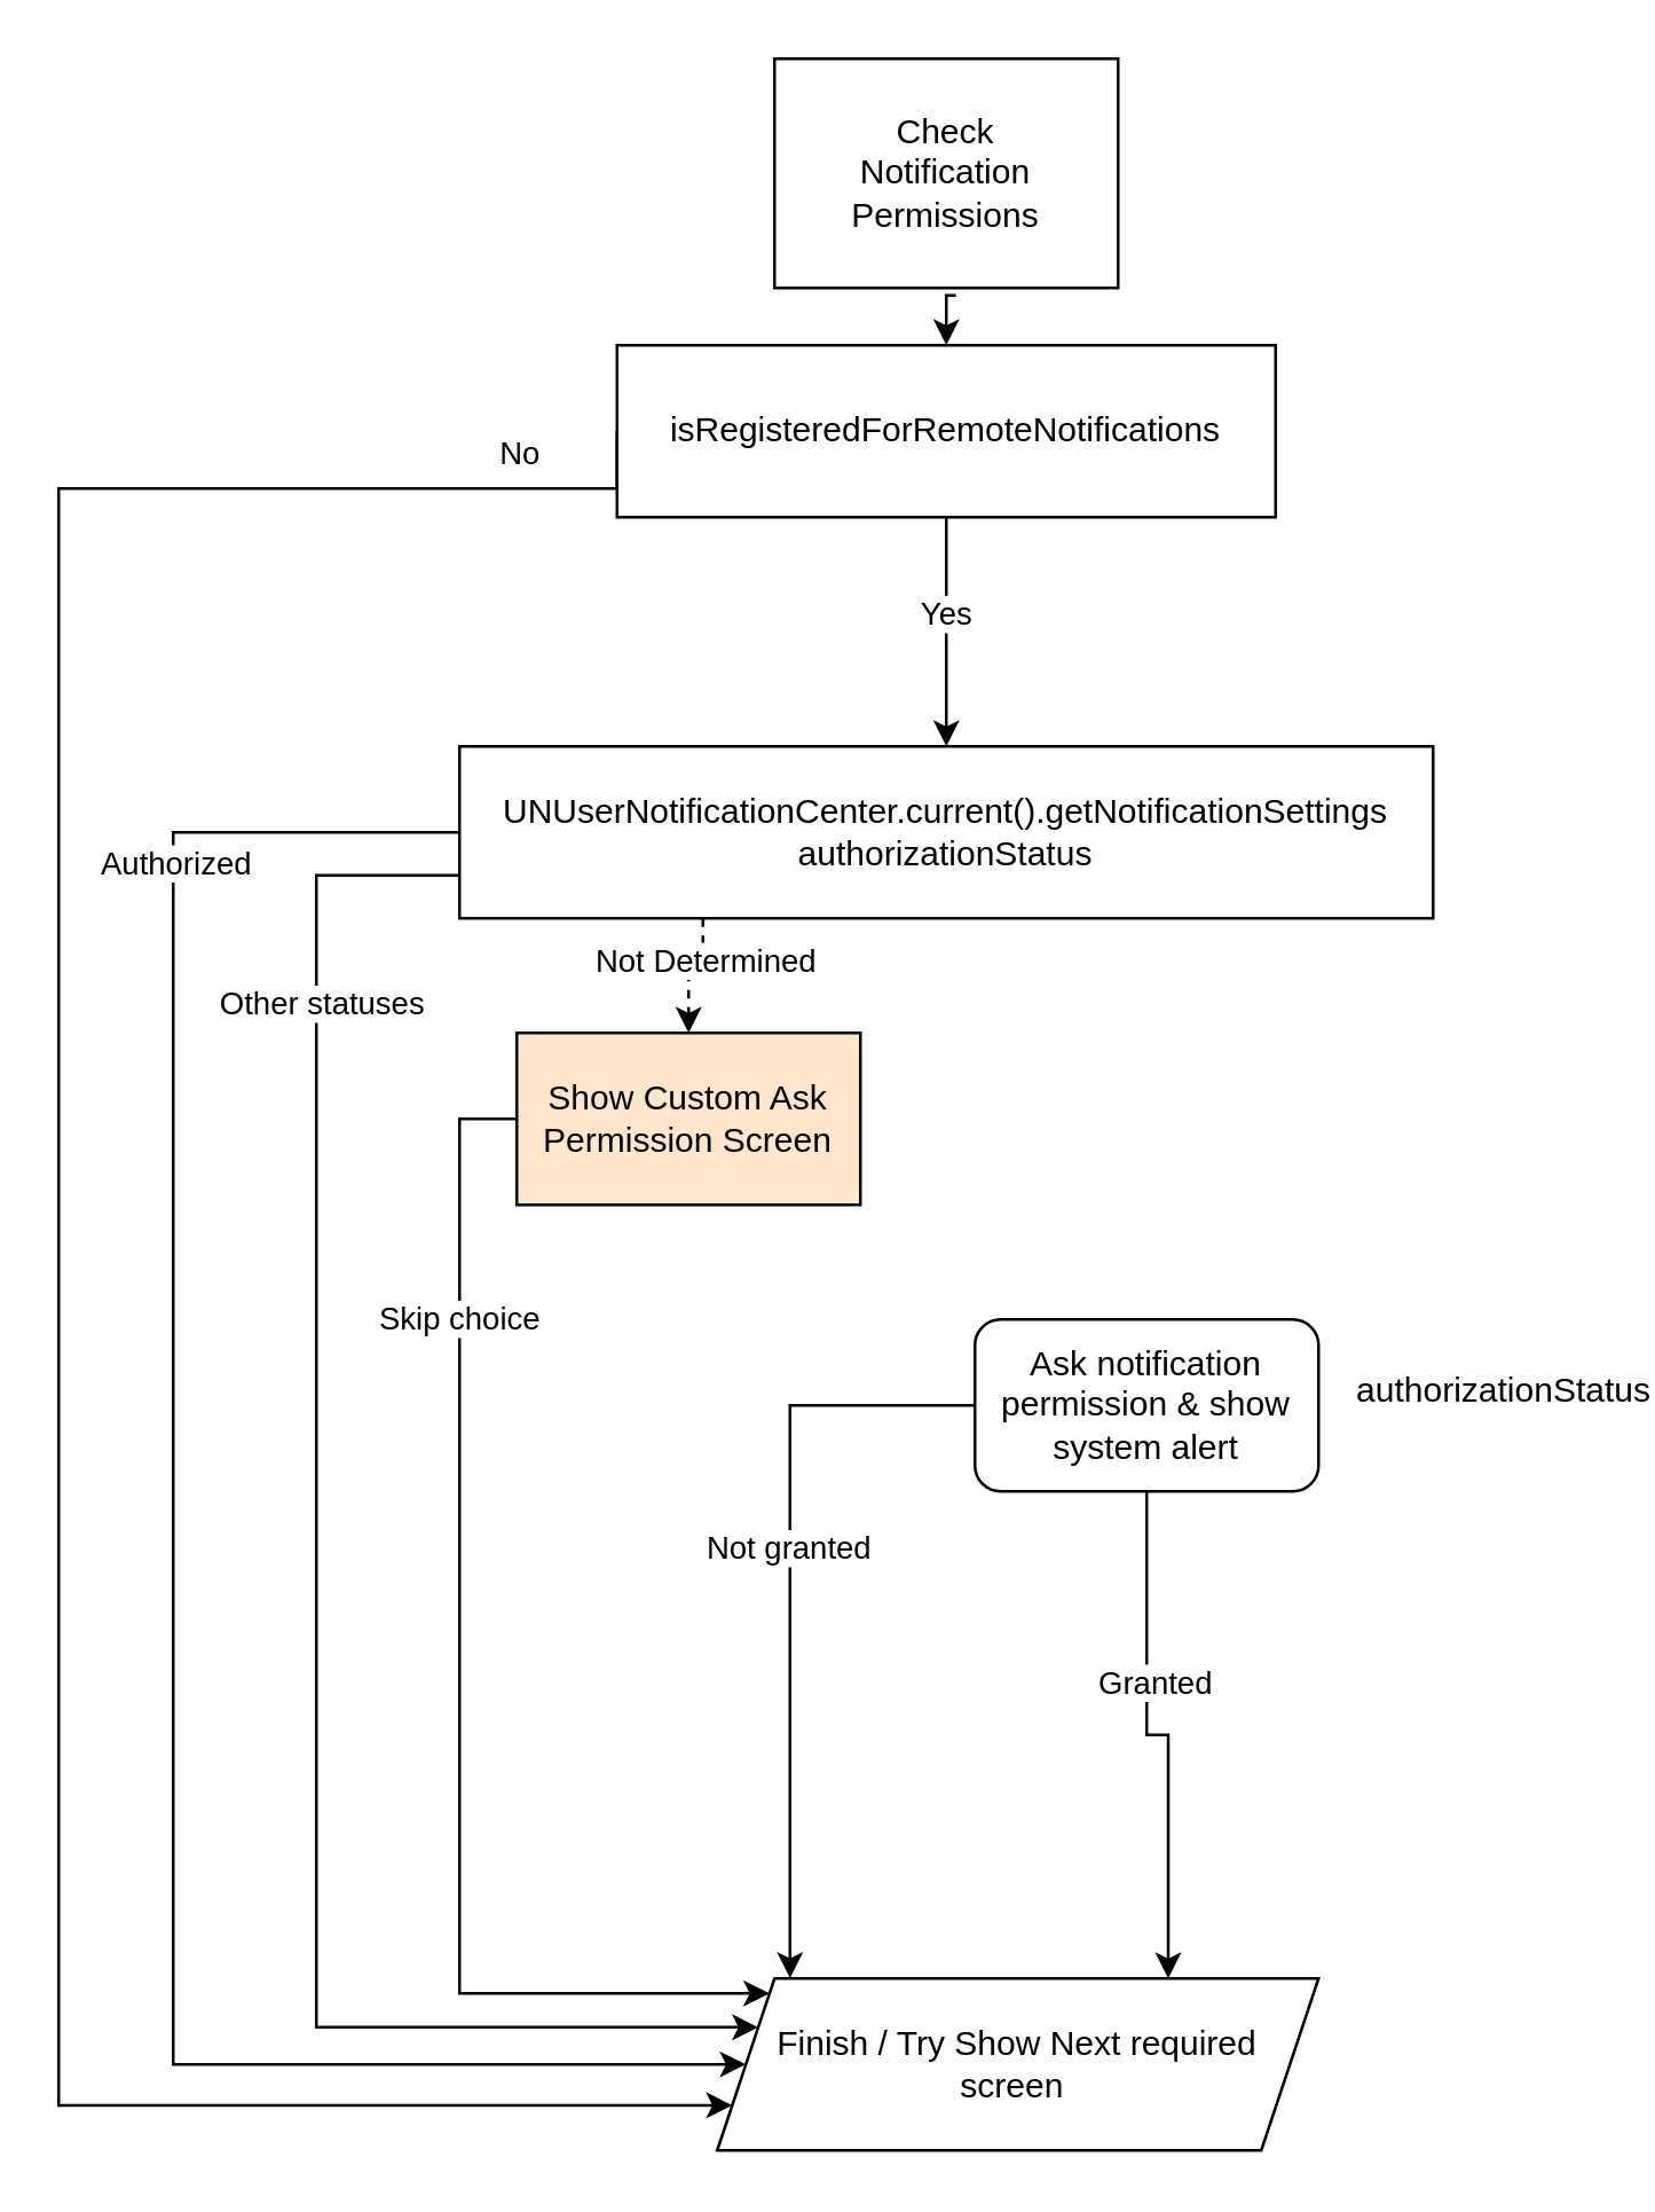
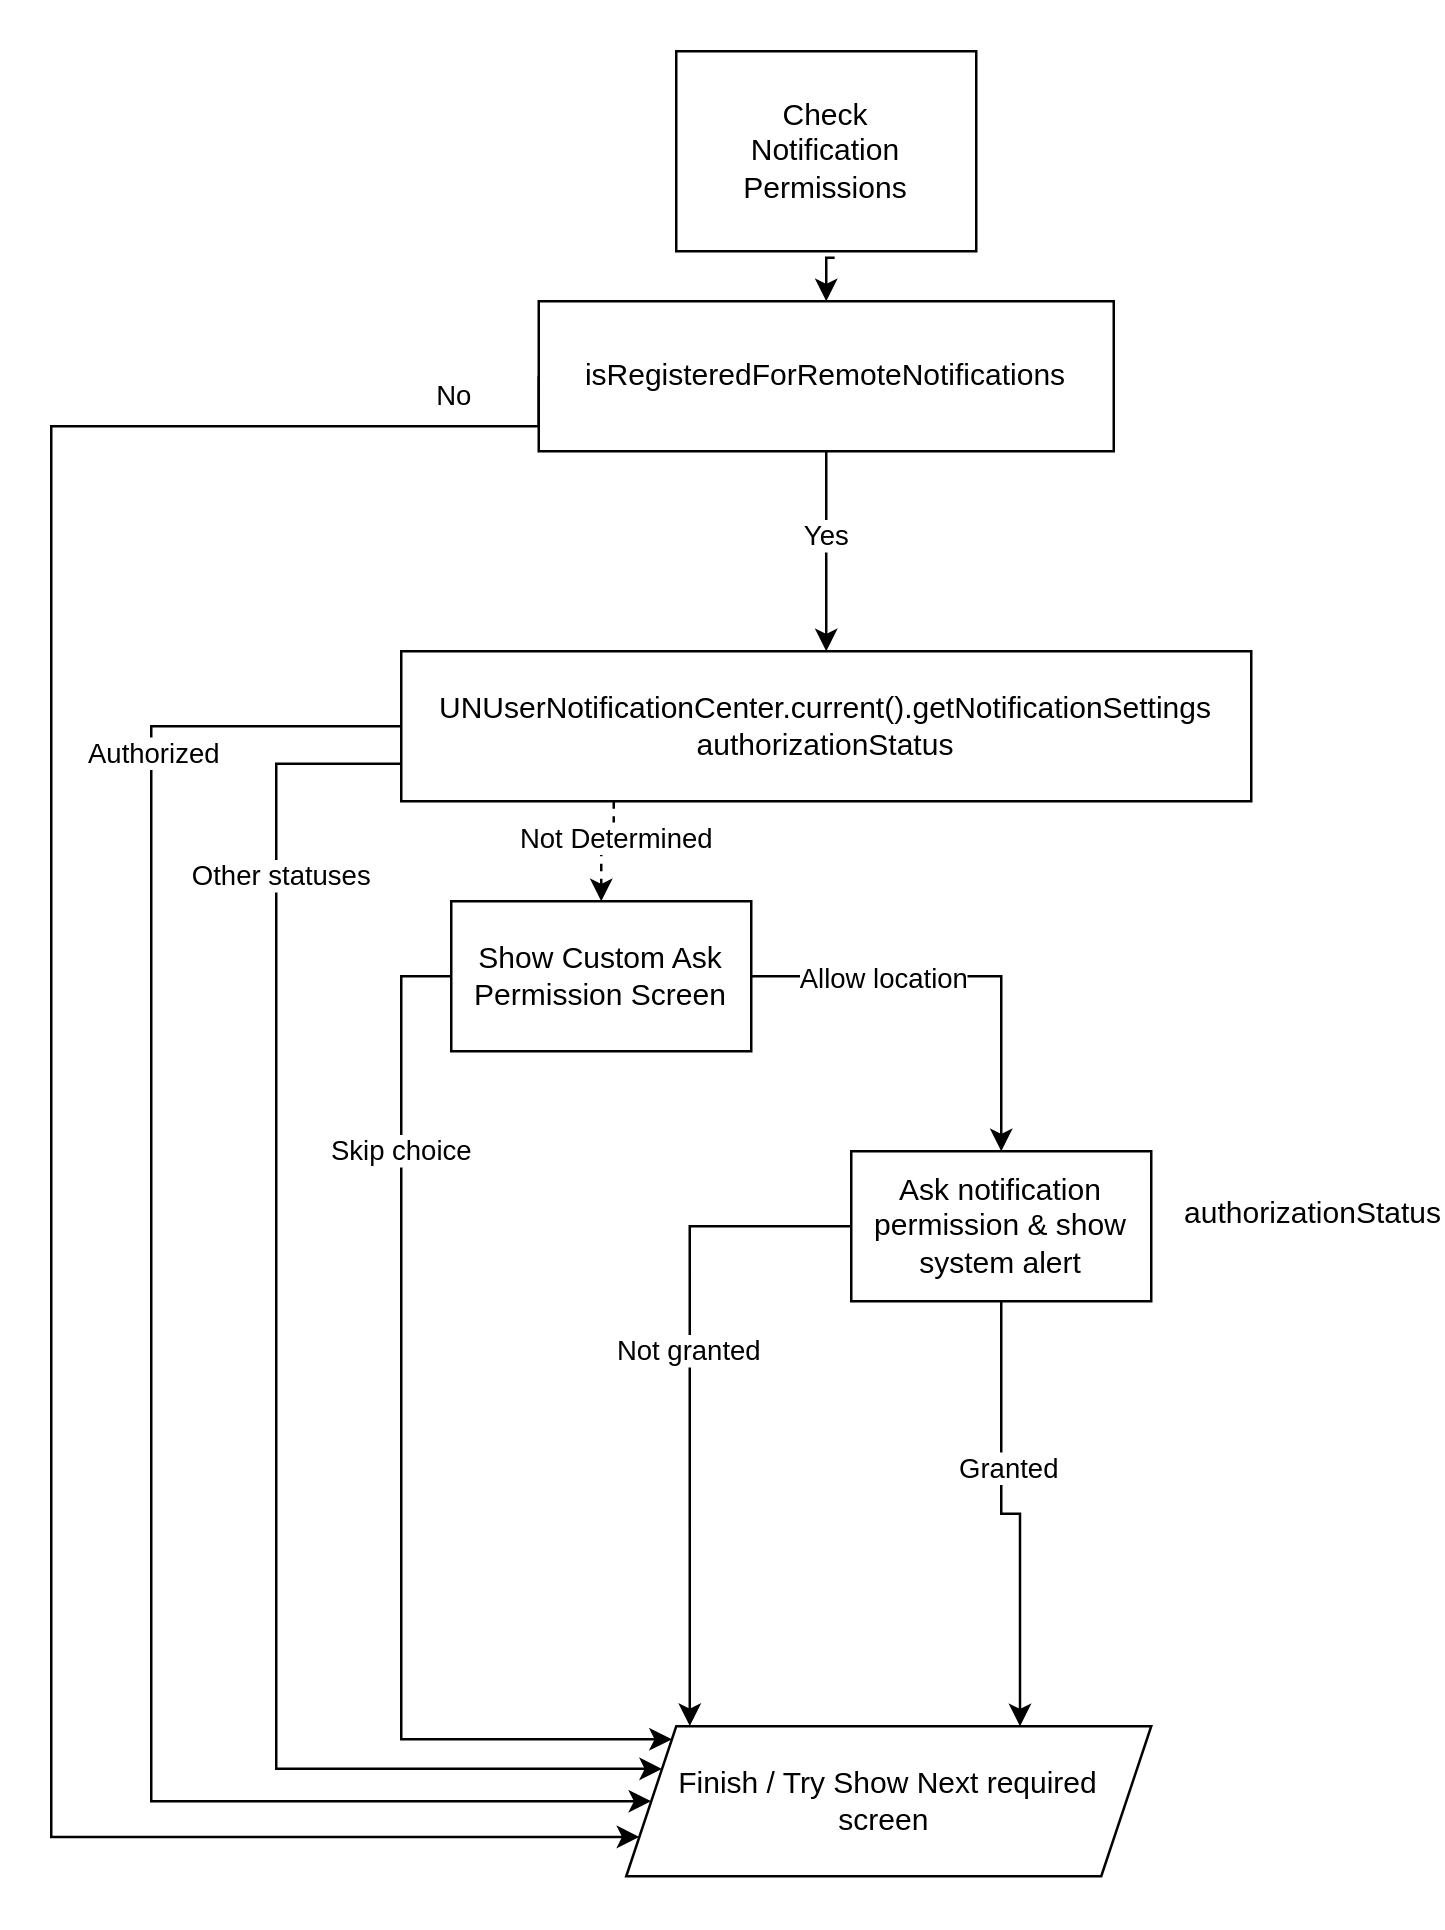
- <mxCell id="20" value="Show Custom Ask Permission Screen" style="rounded=0;whiteSpace=wrap;html=1;fillColor=#ffe6cc;" vertex="1" parent="1"><mxGeometry x="180" y="360" width="120" height="60" as="geometry" /></mxCell>
+ <mxCell id="20" value="Show Custom Ask Permission Screen" style="rounded=0;whiteSpace=wrap;html=1;" vertex="1" parent="1"><mxGeometry x="180" y="360" width="120" height="60" as="geometry" /></mxCell>
+ <mxCell id="18" style="edgeStyle=orthogonalEdgeStyle;rounded=0;orthogonalLoop=1;jettySize=auto;html=1;entryX=0.5;entryY=0;entryDx=0;entryDy=0;" edge="1" parent="1" source="20" target="25"><mxGeometry relative="1" as="geometry"><mxPoint x="240" y="500" as="targetPoint" /></mxGeometry></mxCell>
+ <mxCell id="19" value="Allow location" style="edgeLabel;html=1;align=center;verticalAlign=middle;resizable=0;points=[];" vertex="1" connectable="0" parent="18"><mxGeometry x="-0.388" relative="1" as="geometry"><mxPoint as="offset" /></mxGeometry></mxCell>
- <mxCell id="25" value="Ask notification permission &amp;amp; show system alert" style="whiteSpace=wrap;html=1;rounded=1;" vertex="1" parent="1"><mxGeometry x="340" y="460" width="120" height="60" as="geometry" /></mxCell>
+ <mxCell id="25" value="Ask notification permission &amp;amp; show system alert" style="rounded=0;whiteSpace=wrap;html=1;" vertex="1" parent="1"><mxGeometry x="340" y="460" width="120" height="60" as="geometry" /></mxCell>
